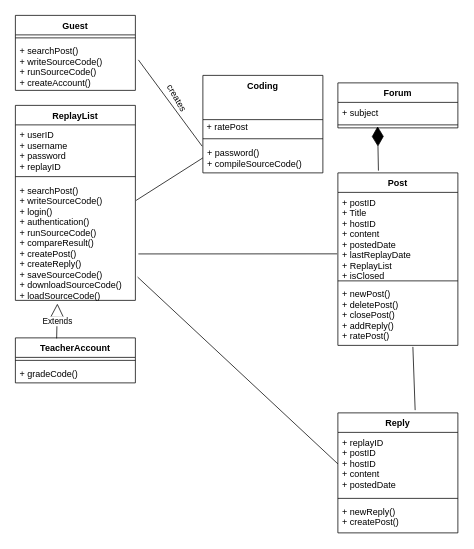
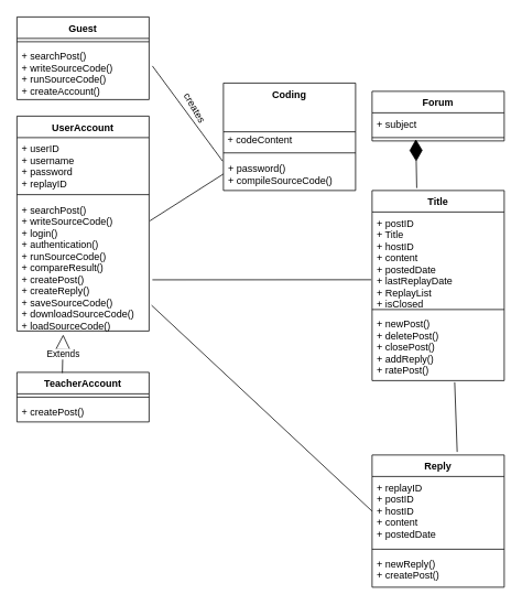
- <mxCell id="11" value="ReplayList" style="swimlane;fontStyle=1;align=center;verticalAlign=top;childLayout=stackLayout;horizontal=1;startSize=26;horizontalStack=0;resizeParent=1;resizeParentMax=0;resizeLast=0;collapsible=1;marginBottom=0;strokeColor=#000000;" vertex="1" parent="1"><mxGeometry x="20" y="140" width="160" height="260" as="geometry" /></mxCell>
+ <mxCell id="11" value="UserAccount" style="swimlane;fontStyle=1;align=center;verticalAlign=top;childLayout=stackLayout;horizontal=1;startSize=26;horizontalStack=0;resizeParent=1;resizeParentMax=0;resizeLast=0;collapsible=1;marginBottom=0;strokeColor=#000000;" vertex="1" parent="1"><mxGeometry x="20" y="140" width="160" height="260" as="geometry" /></mxCell>
- <mxCell id="8" value="&amp;nbsp;+ ratePost" style="text;html=1;align=left;verticalAlign=middle;resizable=0;points=[];autosize=1;" vertex="1" parent="7"><mxGeometry y="59" width="160" height="20" as="geometry" /></mxCell>
+ <mxCell id="8" value="&amp;nbsp;+ codeContent" style="text;html=1;align=left;verticalAlign=middle;resizable=0;points=[];autosize=1;" vertex="1" parent="7"><mxGeometry y="59" width="160" height="20" as="geometry" /></mxCell>
- <mxCell id="28" value="Post" style="swimlane;fontStyle=1;align=center;verticalAlign=top;childLayout=stackLayout;horizontal=1;startSize=26;horizontalStack=0;resizeParent=1;resizeParentMax=0;resizeLast=0;collapsible=1;marginBottom=0;strokeColor=#000000;" vertex="1" parent="1"><mxGeometry x="450" y="230" width="160" height="230" as="geometry" /></mxCell>
+ <mxCell id="28" value="Title" style="swimlane;fontStyle=1;align=center;verticalAlign=top;childLayout=stackLayout;horizontal=1;startSize=26;horizontalStack=0;resizeParent=1;resizeParentMax=0;resizeLast=0;collapsible=1;marginBottom=0;strokeColor=#000000;" vertex="1" parent="1"><mxGeometry x="450" y="230" width="160" height="230" as="geometry" /></mxCell>
- <mxCell id="18" value="+ gradeCode()" style="text;strokeColor=none;fillColor=none;align=left;verticalAlign=top;spacingLeft=4;spacingRight=4;overflow=hidden;rotatable=0;points=[[0,0.5],[1,0.5]];portConstraint=eastwest;" vertex="1" parent="16"><mxGeometry y="34" width="160" height="26" as="geometry" /></mxCell>
+ <mxCell id="18" value="+ createPost()" style="text;strokeColor=none;fillColor=none;align=left;verticalAlign=top;spacingLeft=4;spacingRight=4;overflow=hidden;rotatable=0;points=[[0,0.5],[1,0.5]];portConstraint=eastwest;" vertex="1" parent="16"><mxGeometry y="34" width="160" height="26" as="geometry" /></mxCell>
